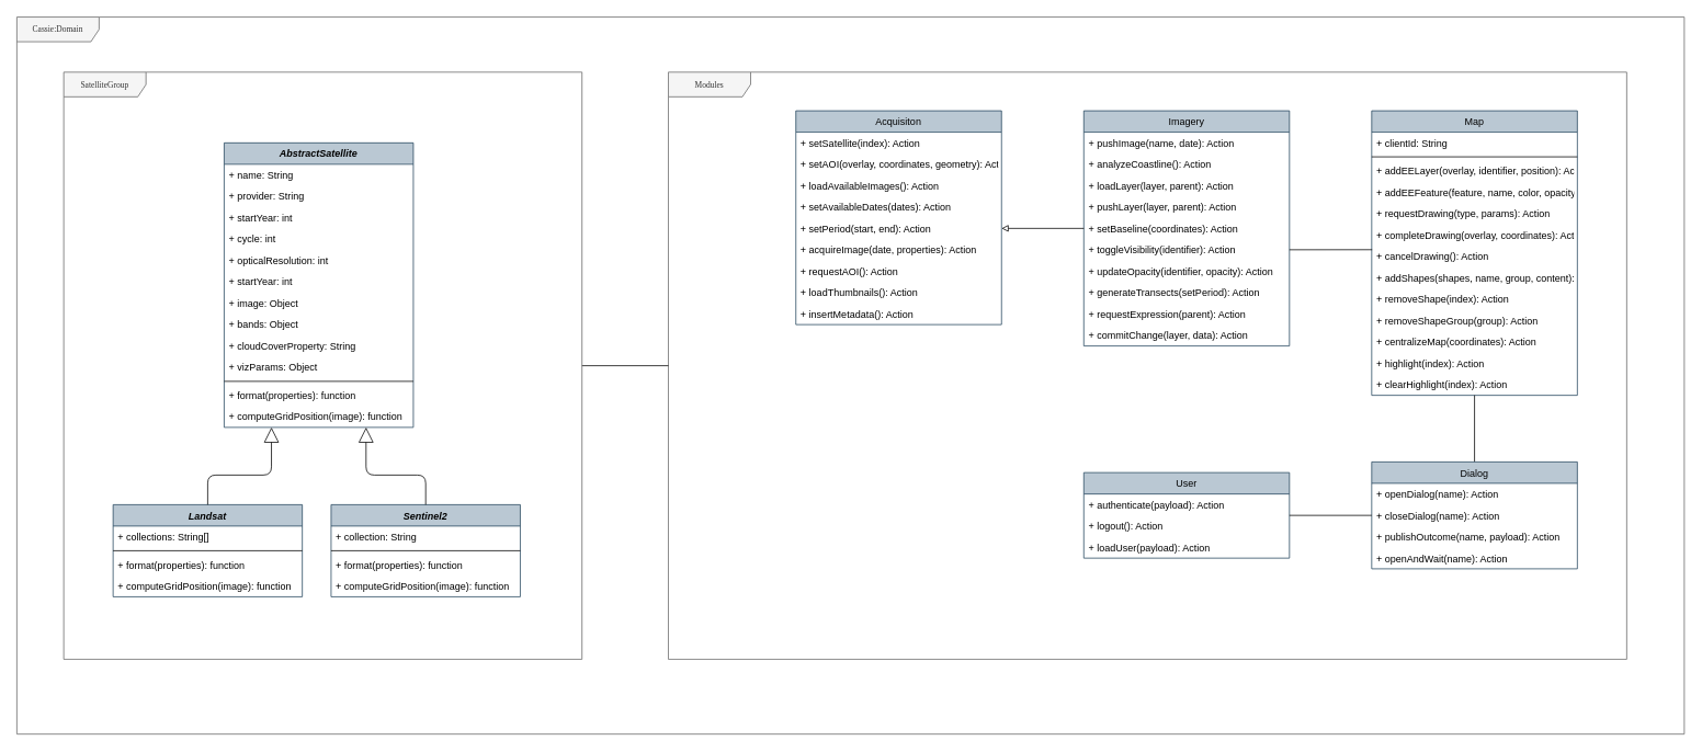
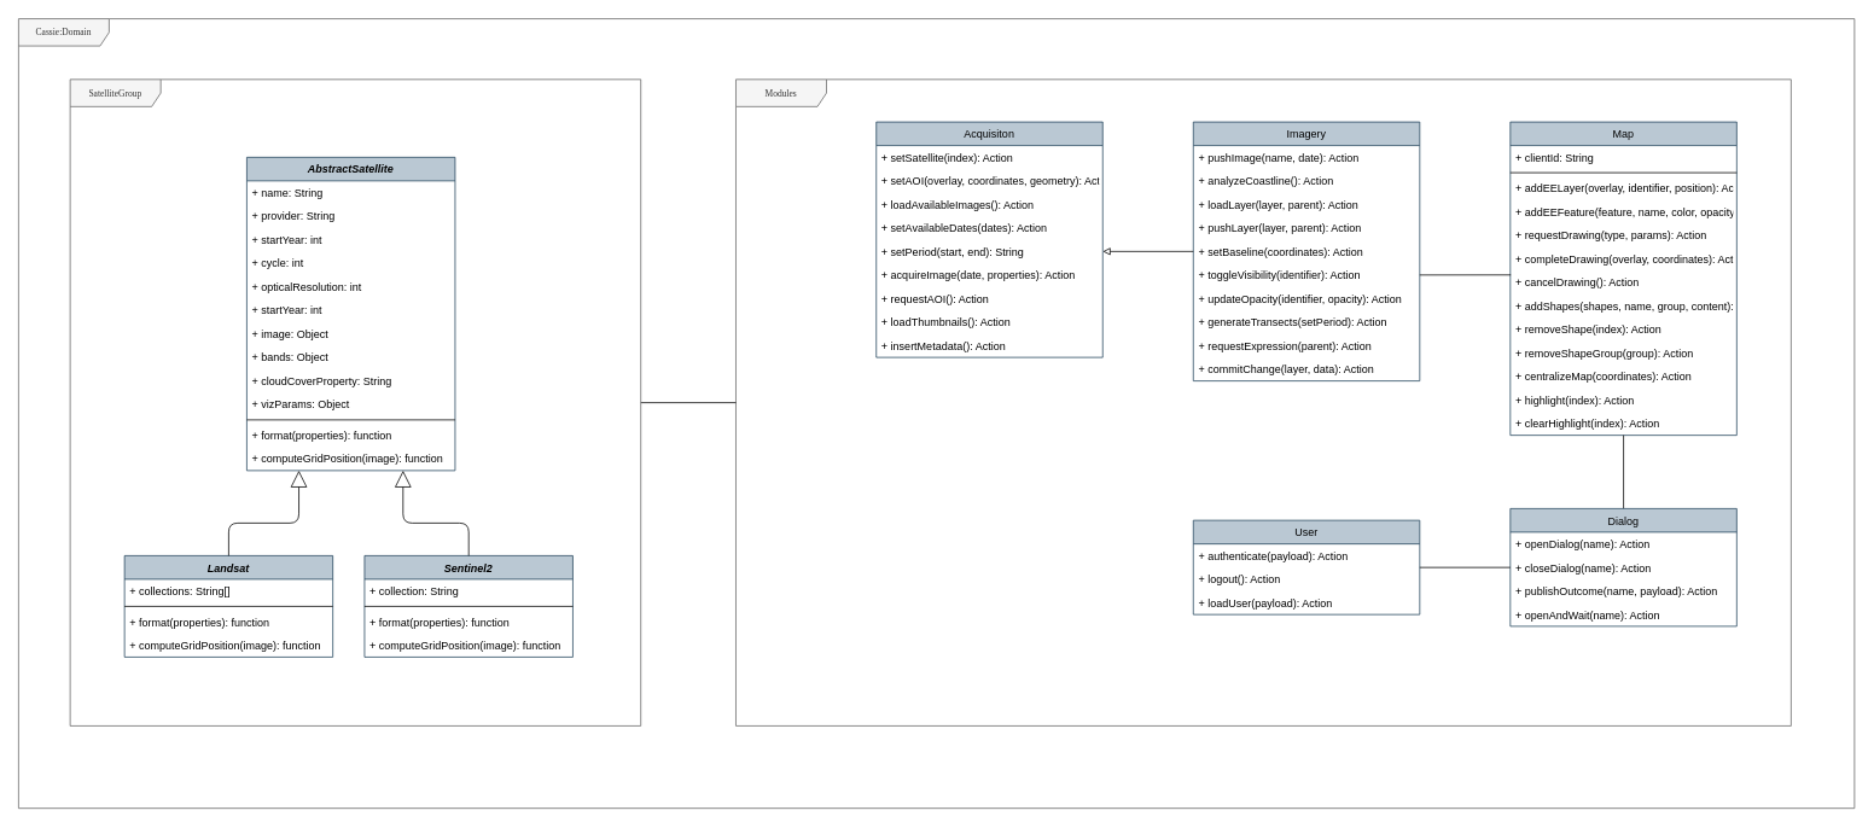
- <mxCell id="37" value="+ setPeriod(start, end): Action" style="text;strokeColor=none;fillColor=none;align=left;verticalAlign=top;spacingLeft=4;spacingRight=4;overflow=hidden;rotatable=0;points=[[0,0.5],[1,0.5]];portConstraint=eastwest;" vertex="1" parent="32"><mxGeometry y="130" width="250" height="26" as="geometry" /></mxCell>
+ <mxCell id="37" value="+ setPeriod(start, end): String" style="text;strokeColor=none;fillColor=none;align=left;verticalAlign=top;spacingLeft=4;spacingRight=4;overflow=hidden;rotatable=0;points=[[0,0.5],[1,0.5]];portConstraint=eastwest;" vertex="1" parent="32"><mxGeometry y="130" width="250" height="26" as="geometry" /></mxCell>
